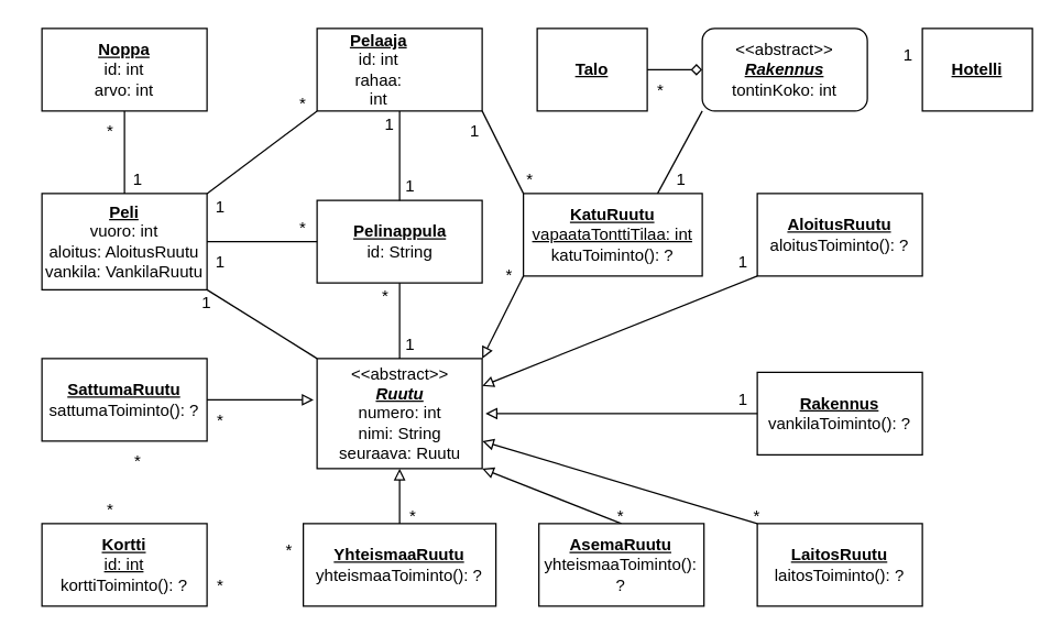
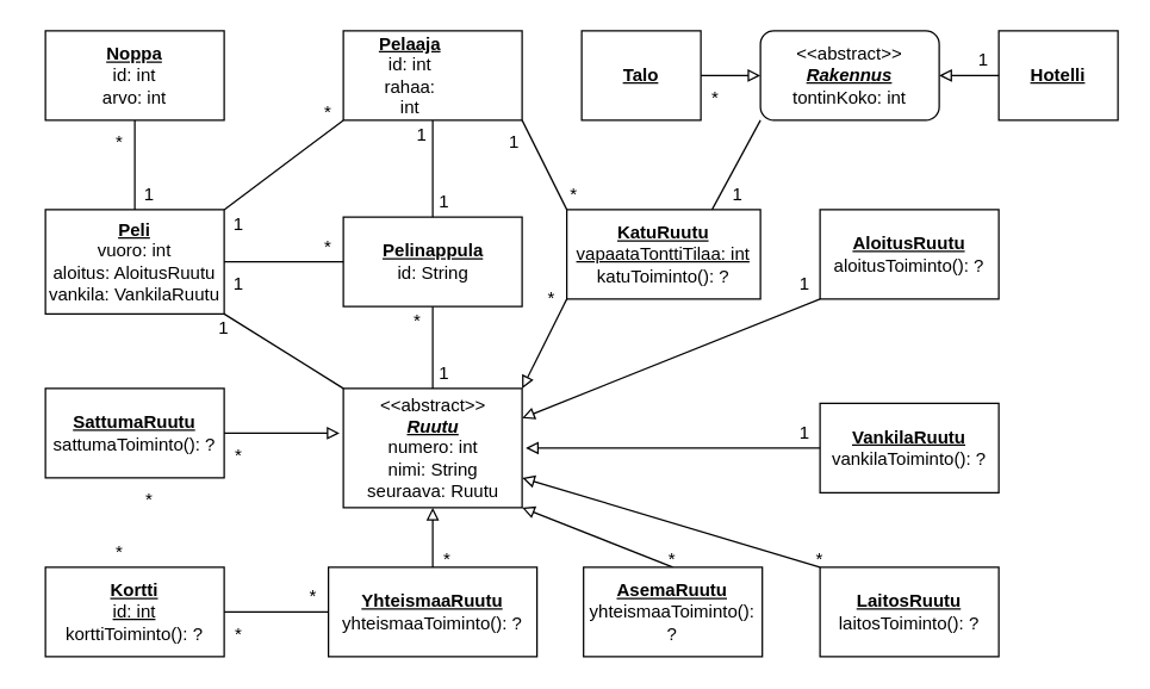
- <mxCell id="47" value="" style="endArrow=diamond;html=1;endFill=0;entryX=0;entryY=0.5;entryDx=0;entryDy=0;exitX=1;exitY=0.5;exitDx=0;exitDy=0;" edge="1" parent="1" source="46" target="44"><mxGeometry width="50" height="50" relative="1" as="geometry"><mxPoint y="210" as="sourcePoint" x="-10" /><mxPoint x="40" y="160" as="targetPoint" /></mxGeometry></mxCell>
+ <mxCell id="47" value="" style="endArrow=block;html=1;endFill=0;entryX=0;entryY=0.5;entryDx=0;entryDy=0;exitX=1;exitY=0.5;exitDx=0;exitDy=0;" edge="1" parent="1" source="46" target="44"><mxGeometry width="50" height="50" relative="1" as="geometry"><mxPoint y="210" as="sourcePoint" x="-10" /><mxPoint x="40" y="160" as="targetPoint" /></mxGeometry></mxCell>
+ <mxCell id="48" value="" style="endArrow=block;html=1;endFill=0;exitX=0;exitY=0.5;exitDx=0;exitDy=0;entryX=1;entryY=0.5;entryDx=0;entryDy=0;" edge="1" parent="1" source="45" target="44"><mxGeometry width="50" height="50" relative="1" as="geometry"><mxPoint x="610" y="210" as="sourcePoint" /><mxPoint x="590" y="90" as="targetPoint" /></mxGeometry></mxCell>
- <mxCell id="54" value="&lt;div&gt;&lt;u&gt;&lt;b&gt;Rakennus&lt;/b&gt;&lt;/u&gt;&lt;/div&gt;vankilaToiminto(): ?" style="rounded=0;whiteSpace=wrap;html=1;" vertex="1" parent="1"><mxGeometry x="550" y="270" width="120" height="60" as="geometry" /></mxCell>
+ <mxCell id="54" value="&lt;div&gt;&lt;u&gt;&lt;b&gt;VankilaRuutu&lt;/b&gt;&lt;/u&gt;&lt;/div&gt;vankilaToiminto(): ?" style="rounded=0;whiteSpace=wrap;html=1;" vertex="1" parent="1"><mxGeometry x="550" y="270" width="120" height="60" as="geometry" /></mxCell>
+ <mxCell id="35" value="" style="endArrow=none;html=1;entryX=0;entryY=0.5;entryDx=0;entryDy=0;exitX=1;exitY=0.5;exitDx=0;exitDy=0;" edge="1" parent="1" source="30" target="33"><mxGeometry width="50" height="50" relative="1" as="geometry"><mxPoint x="355" y="320" as="sourcePoint" /><mxPoint x="405" y="270" as="targetPoint" /></mxGeometry></mxCell>
